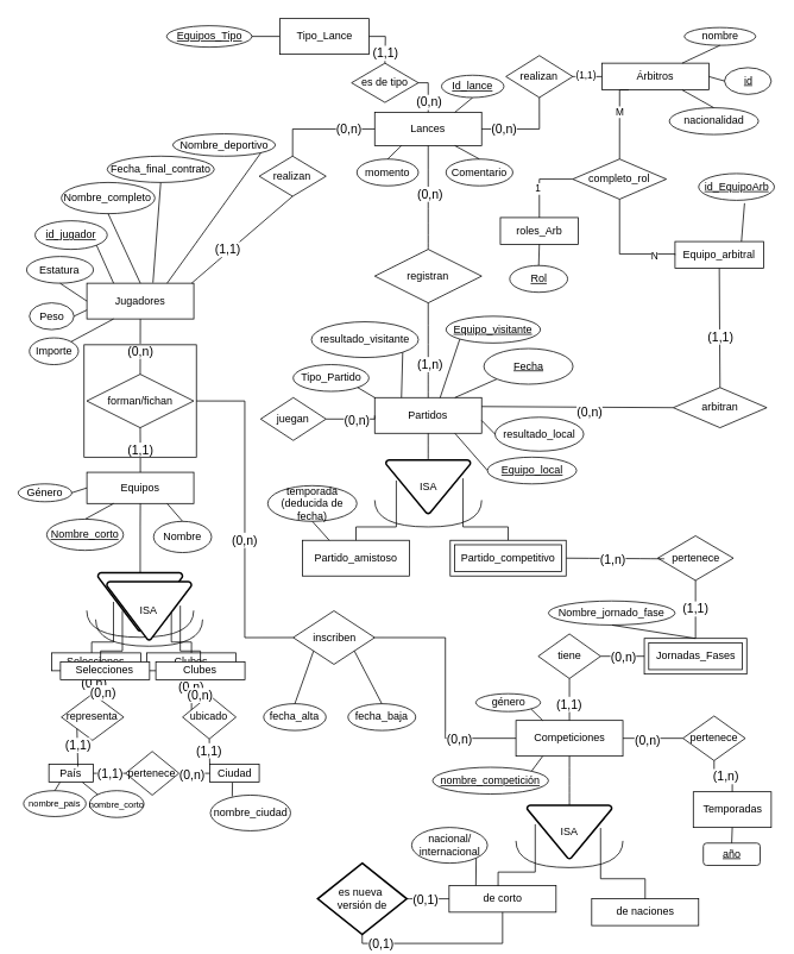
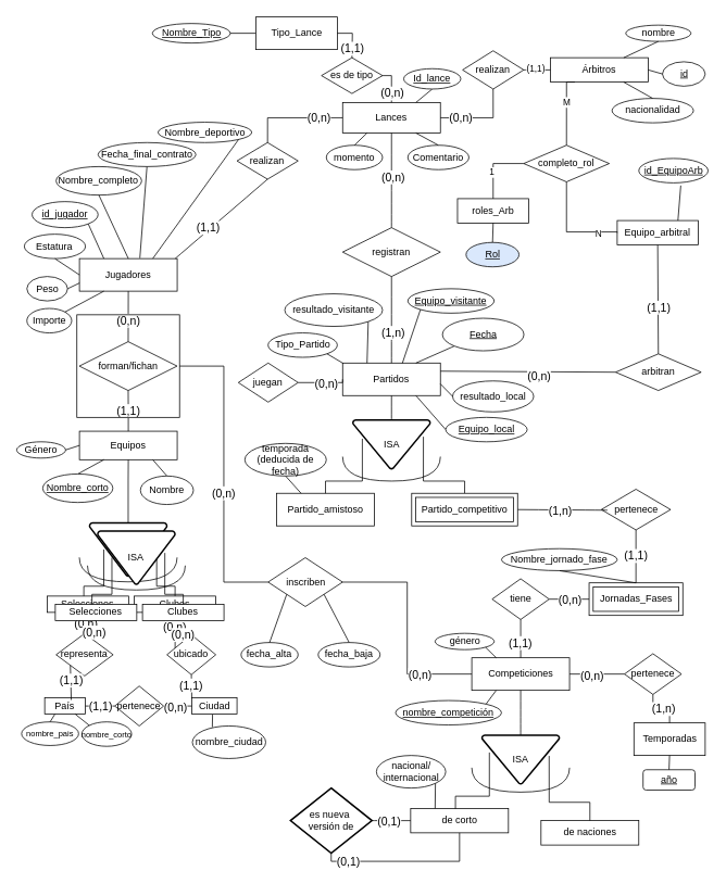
- <mxCell id="176" value="Equipos_Tipo" style="ellipse;whiteSpace=wrap;html=1;align=center;fontStyle=4;" parent="1" vertex="1"><mxGeometry x="186.55" y="28" width="95.63" height="24" as="geometry" /></mxCell>
+ <mxCell id="176" value="Nombre_Tipo" style="ellipse;whiteSpace=wrap;html=1;align=center;fontStyle=4;" parent="1" vertex="1"><mxGeometry x="186.55" y="28" width="95.63" height="24" as="geometry" /></mxCell>
- <mxCell id="33" value="Rol" style="ellipse;whiteSpace=wrap;html=1;align=center;fontStyle=4;" parent="1" vertex="1"><mxGeometry x="571.5" y="296.88" width="65" height="30" as="geometry" /></mxCell>
+ <mxCell id="33" value="Rol" style="ellipse;whiteSpace=wrap;html=1;align=center;fontStyle=4;fillColor=#dae8fc;" parent="1" vertex="1"><mxGeometry x="571.5" y="296.88" width="65" height="30" as="geometry" /></mxCell>
